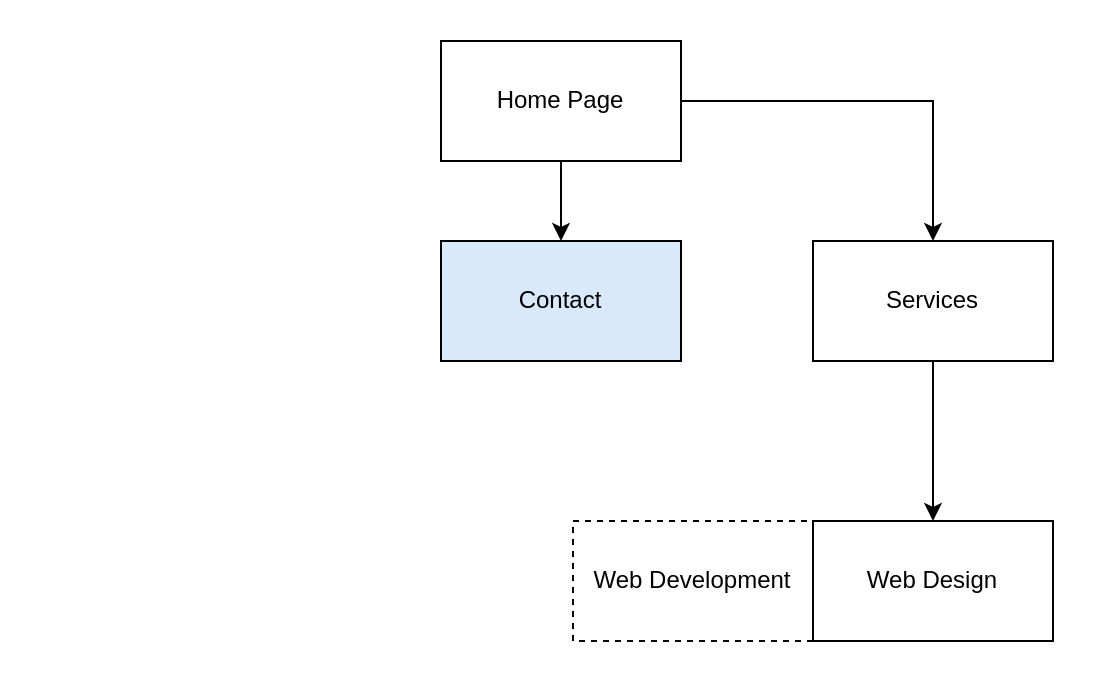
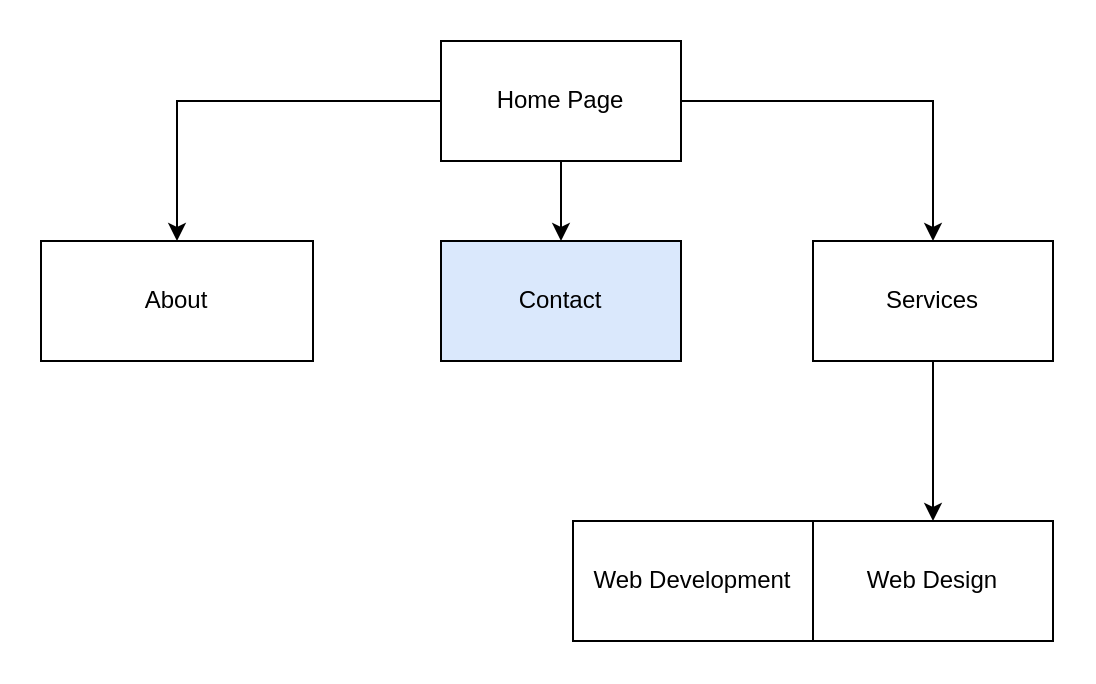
+ <mxCell id="2" value="" style="edgeStyle=orthogonalEdgeStyle;rounded=0;orthogonalLoop=1;jettySize=auto;html=1;" edge="1" parent="1" source="5" target="6"><mxGeometry relative="1" as="geometry"><Array as="points"><mxPoint x="88" y="50" /></Array></mxGeometry></mxCell>
+ <mxCell id="6" value="About&lt;br&gt;" style="rounded=0;whiteSpace=wrap;html=1;" vertex="1" parent="1"><mxGeometry x="20" y="120" width="136" height="60" as="geometry" /></mxCell>
- <mxCell id="10" value="Web Development" style="rounded=0;whiteSpace=wrap;html=1;dashed=1;" vertex="1" parent="1"><mxGeometry x="286" y="260" width="120" height="60" as="geometry" /></mxCell>
+ <mxCell id="10" value="Web Development" style="rounded=0;whiteSpace=wrap;html=1;" vertex="1" parent="1"><mxGeometry x="286" y="260" width="120" height="60" as="geometry" /></mxCell>
